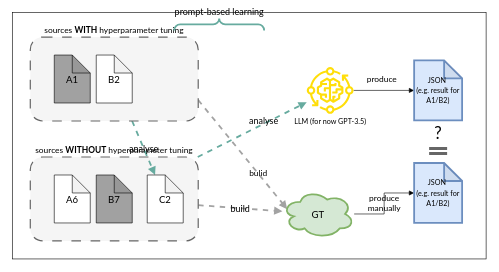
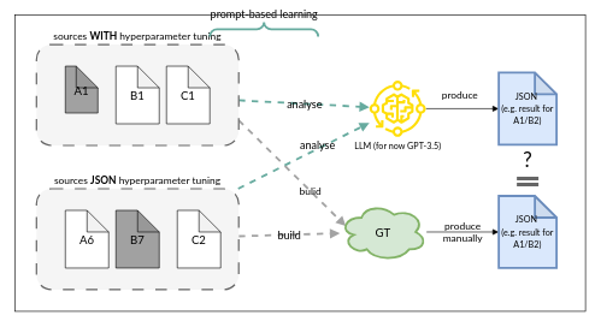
- <mxCell id="14" value="A1" style="shape=note;whiteSpace=wrap;html=1;backgroundOutline=1;darkOpacity=0.05;fontFamily=Lato;fontSize=16;fillColor=#A1A1A1;" parent="1" vertex="1"><mxGeometry x="90" y="91" width="60" height="80" as="geometry" /></mxCell>
+ <mxCell id="14" value="A1" style="shape=note;whiteSpace=wrap;html=1;backgroundOutline=1;darkOpacity=0.05;fontFamily=Lato;fontSize=16;fillColor=#A1A1A1;" parent="1" vertex="1"><mxGeometry x="90" y="91" width="45" height="65" as="geometry" /></mxCell>
- <mxCell id="13" value="B2" style="shape=note;whiteSpace=wrap;html=1;backgroundOutline=1;darkOpacity=0.05;fontFamily=Lato;fontSize=16;" parent="1" vertex="1"><mxGeometry x="160" y="91" width="60" height="80" as="geometry" /></mxCell>
+ <mxCell id="13" value="B1" style="shape=note;whiteSpace=wrap;html=1;backgroundOutline=1;darkOpacity=0.05;fontFamily=Lato;fontSize=16;" parent="1" vertex="1"><mxGeometry x="160" y="91" width="60" height="80" as="geometry" /></mxCell>
+ <mxCell id="15" value="C1" style="shape=note;whiteSpace=wrap;html=1;backgroundOutline=1;darkOpacity=0.05;fontFamily=Lato;fontSize=16;" parent="1" vertex="1"><mxGeometry x="230" y="91" width="60" height="80" as="geometry" /></mxCell>
- <mxCell id="7" value="analyse" style="edgeStyle=none;rounded=0;orthogonalLoop=1;jettySize=auto;html=1;dashed=1;strokeColor=#67AB9F;strokeWidth=3;fontFamily=Lato;fontSize=15;endArrow=block;endFill=1;labelBackgroundColor=none;" parent="1" source="8" target="18" edge="1"><mxGeometry relative="1" as="geometry" /></mxCell>
+ <mxCell id="7" value="analyse" style="edgeStyle=none;rounded=0;orthogonalLoop=1;jettySize=auto;html=1;dashed=1;strokeColor=#67AB9F;strokeWidth=3;fontFamily=Lato;fontSize=15;endArrow=block;endFill=1;labelBackgroundColor=none;" parent="1" source="8" target="12" edge="1"><mxGeometry relative="1" as="geometry" /></mxCell>
- <mxCell id="5" value="&lt;span style=&quot;font-family: Lato; font-size: 14px; font-style: normal; font-variant-ligatures: normal; font-variant-caps: normal; font-weight: 400; letter-spacing: normal; orphans: 2; text-align: center; text-indent: 0px; text-transform: none; widows: 2; word-spacing: 0px; -webkit-text-stroke-width: 0px; text-decoration-thickness: initial; text-decoration-style: initial; text-decoration-color: initial; float: none; display: inline !important;&quot;&gt;sources &lt;/span&gt;&lt;span style=&quot;font-family: Lato; font-size: 14px; font-style: normal; font-variant-ligatures: normal; font-variant-caps: normal; letter-spacing: normal; orphans: 2; text-align: center; text-indent: 0px; text-transform: none; widows: 2; word-spacing: 0px; -webkit-text-stroke-width: 0px; text-decoration-thickness: initial; text-decoration-style: initial; text-decoration-color: initial; float: none; display: inline !important;&quot;&gt;&lt;b style=&quot;font-size: 14px;&quot;&gt;WITHOUT&lt;/b&gt;&lt;/span&gt;&lt;span style=&quot;font-family: Lato; font-size: 14px; font-style: normal; font-variant-ligatures: normal; font-variant-caps: normal; font-weight: 400; letter-spacing: normal; orphans: 2; text-align: center; text-indent: 0px; text-transform: none; widows: 2; word-spacing: 0px; -webkit-text-stroke-width: 0px; text-decoration-thickness: initial; text-decoration-style: initial; text-decoration-color: initial; float: none; display: inline !important;&quot;&gt; hyperparameter tuning&lt;/span&gt;" style="rounded=1;whiteSpace=wrap;html=1;fontFamily=Lato;fontSize=14;fillColor=#f5f5f5;fontColor=default;strokeColor=#666666;dashed=1;dashPattern=8 8;strokeWidth=2;labelPosition=center;verticalLabelPosition=top;align=center;verticalAlign=bottom;" parent="1" vertex="1"><mxGeometry x="50" y="261" width="280" height="140" as="geometry" /></mxCell>
+ <mxCell id="5" value="&lt;span style=&quot;font-family: Lato; font-size: 14px; font-style: normal; font-variant-ligatures: normal; font-variant-caps: normal; font-weight: 400; letter-spacing: normal; orphans: 2; text-align: center; text-indent: 0px; text-transform: none; widows: 2; word-spacing: 0px; -webkit-text-stroke-width: 0px; text-decoration-thickness: initial; text-decoration-style: initial; text-decoration-color: initial; float: none; display: inline !important;&quot;&gt;sources &lt;/span&gt;&lt;span style=&quot;font-family: Lato; font-size: 14px; font-style: normal; font-variant-ligatures: normal; font-variant-caps: normal; letter-spacing: normal; orphans: 2; text-align: center; text-indent: 0px; text-transform: none; widows: 2; word-spacing: 0px; -webkit-text-stroke-width: 0px; text-decoration-thickness: initial; text-decoration-style: initial; text-decoration-color: initial; float: none; display: inline !important;&quot;&gt;&lt;b style=&quot;font-size: 14px;&quot;&gt;JSON&lt;/b&gt;&lt;/span&gt;&lt;span style=&quot;font-family: Lato; font-size: 14px; font-style: normal; font-variant-ligatures: normal; font-variant-caps: normal; font-weight: 400; letter-spacing: normal; orphans: 2; text-align: center; text-indent: 0px; text-transform: none; widows: 2; word-spacing: 0px; -webkit-text-stroke-width: 0px; text-decoration-thickness: initial; text-decoration-style: initial; text-decoration-color: initial; float: none; display: inline !important;&quot;&gt; hyperparameter tuning&lt;/span&gt;" style="rounded=1;whiteSpace=wrap;html=1;fontFamily=Lato;fontSize=14;fillColor=#f5f5f5;fontColor=default;strokeColor=#666666;dashed=1;dashPattern=8 8;strokeWidth=2;labelPosition=center;verticalLabelPosition=top;align=center;verticalAlign=bottom;" parent="1" vertex="1"><mxGeometry x="50" y="261" width="280" height="140" as="geometry" /></mxCell>
- <mxCell id="10" value="GT" style="ellipse;shape=cloud;whiteSpace=wrap;html=1;fontFamily=Lato;fontSize=16;fillColor=#d5e8d4;strokeColor=#82b366;strokeWidth=3;" parent="1" vertex="1"><mxGeometry x="470" y="316" width="120" height="80" as="geometry" /></mxCell>
+ <mxCell id="10" value="GT" style="ellipse;shape=cloud;whiteSpace=wrap;html=1;fontFamily=Lato;fontSize=16;fillColor=#d5e8d4;strokeColor=#82b366;strokeWidth=3;" parent="1" vertex="1"><mxGeometry x="470" y="281" width="120" height="80" as="geometry" /></mxCell>
